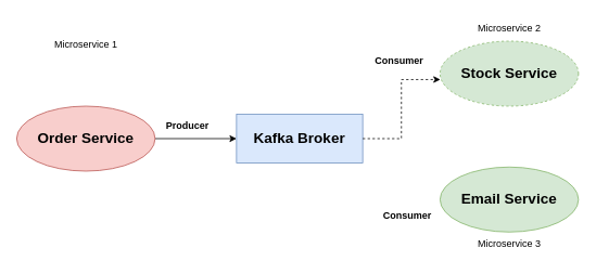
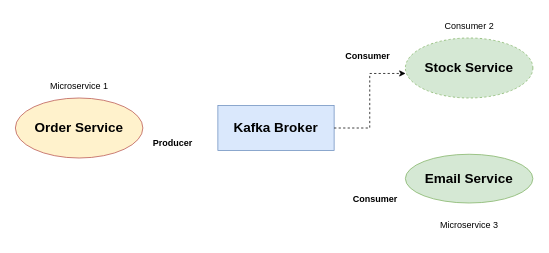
- <mxCell id="12" value="Microservice 2" style="text;html=1;align=center;verticalAlign=middle;whiteSpace=wrap;rounded=0;" vertex="1" parent="1"><mxGeometry x="577.5" y="20" width="95" height="30" as="geometry" /></mxCell>
+ <mxCell id="12" value="Consumer 2" style="text;html=1;align=center;verticalAlign=middle;whiteSpace=wrap;rounded=0;" vertex="1" parent="1"><mxGeometry x="577.5" y="20" width="95" height="30" as="geometry" /></mxCell>
- <mxCell id="11" value="Microservice 1" style="text;html=1;align=center;verticalAlign=middle;whiteSpace=wrap;rounded=0;" vertex="1" parent="1"><mxGeometry x="57.5" y="40" width="95" height="30" as="geometry" /></mxCell>
+ <mxCell id="11" value="Microservice 1" style="text;html=1;align=center;verticalAlign=middle;whiteSpace=wrap;rounded=0;" vertex="1" parent="1"><mxGeometry x="57.5" y="100" width="95" height="30" as="geometry" /></mxCell>
- <mxCell id="8" value="&lt;b&gt;Producer&lt;/b&gt;" style="text;html=1;align=center;verticalAlign=middle;whiteSpace=wrap;rounded=0;" vertex="1" parent="1"><mxGeometry x="200" y="140" width="60" height="30" as="geometry" /></mxCell>
+ <mxCell id="8" value="&lt;b&gt;Producer&lt;/b&gt;" style="text;html=1;align=center;verticalAlign=middle;whiteSpace=wrap;rounded=0;" vertex="1" parent="1"><mxGeometry x="200" y="175" width="60" height="30" as="geometry" /></mxCell>
- <mxCell id="3" value="&lt;h2&gt;Order Service&lt;/h2&gt;" style="ellipse;whiteSpace=wrap;html=1;fillColor=#f8cecc;strokeColor=#b85450;" vertex="1" parent="1"><mxGeometry x="20" y="130" width="170" height="80" as="geometry" /></mxCell>
+ <mxCell id="3" value="&lt;h2&gt;Order Service&lt;/h2&gt;" style="ellipse;whiteSpace=wrap;html=1;fillColor=#fff2cc;strokeColor=#b85450;" vertex="1" parent="1"><mxGeometry x="20" y="130" width="170" height="80" as="geometry" /></mxCell>
- <mxCell id="2" style="edgeStyle=orthogonalEdgeStyle;rounded=0;orthogonalLoop=1;jettySize=auto;html=1;entryX=0;entryY=0.5;entryDx=0;entryDy=0;" edge="1" parent="1" source="3" target="6"><mxGeometry relative="1" as="geometry" /></mxCell>
- <mxCell id="5" value="&lt;h2&gt;Email Service&lt;/h2&gt;" style="ellipse;whiteSpace=wrap;html=1;fillColor=#d5e8d4;strokeColor=#82b366;" vertex="1" parent="1"><mxGeometry x="540" y="205" width="170" height="80" as="geometry" /></mxCell>
+ <mxCell id="5" value="&lt;h2&gt;Email Service&lt;/h2&gt;" style="ellipse;whiteSpace=wrap;html=1;fillColor=#d5e8d4;strokeColor=#82b366;" vertex="1" parent="1"><mxGeometry x="540" y="205" width="170" height="65" as="geometry" /></mxCell>
